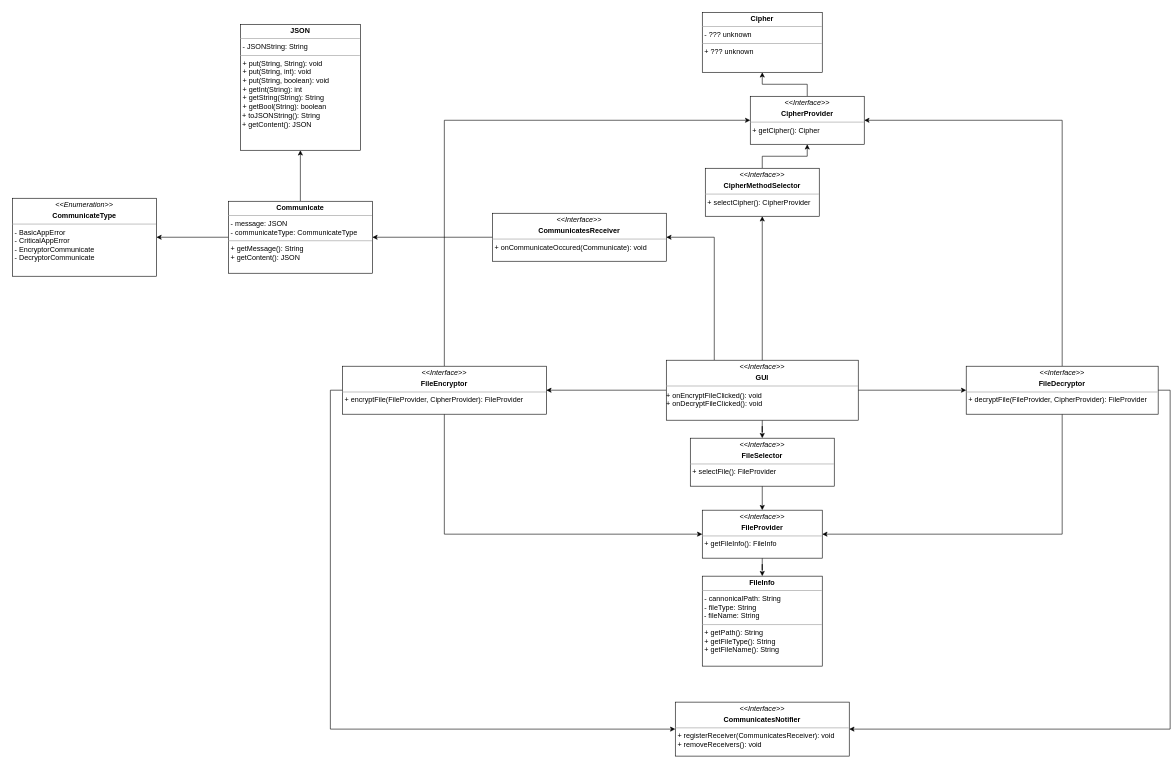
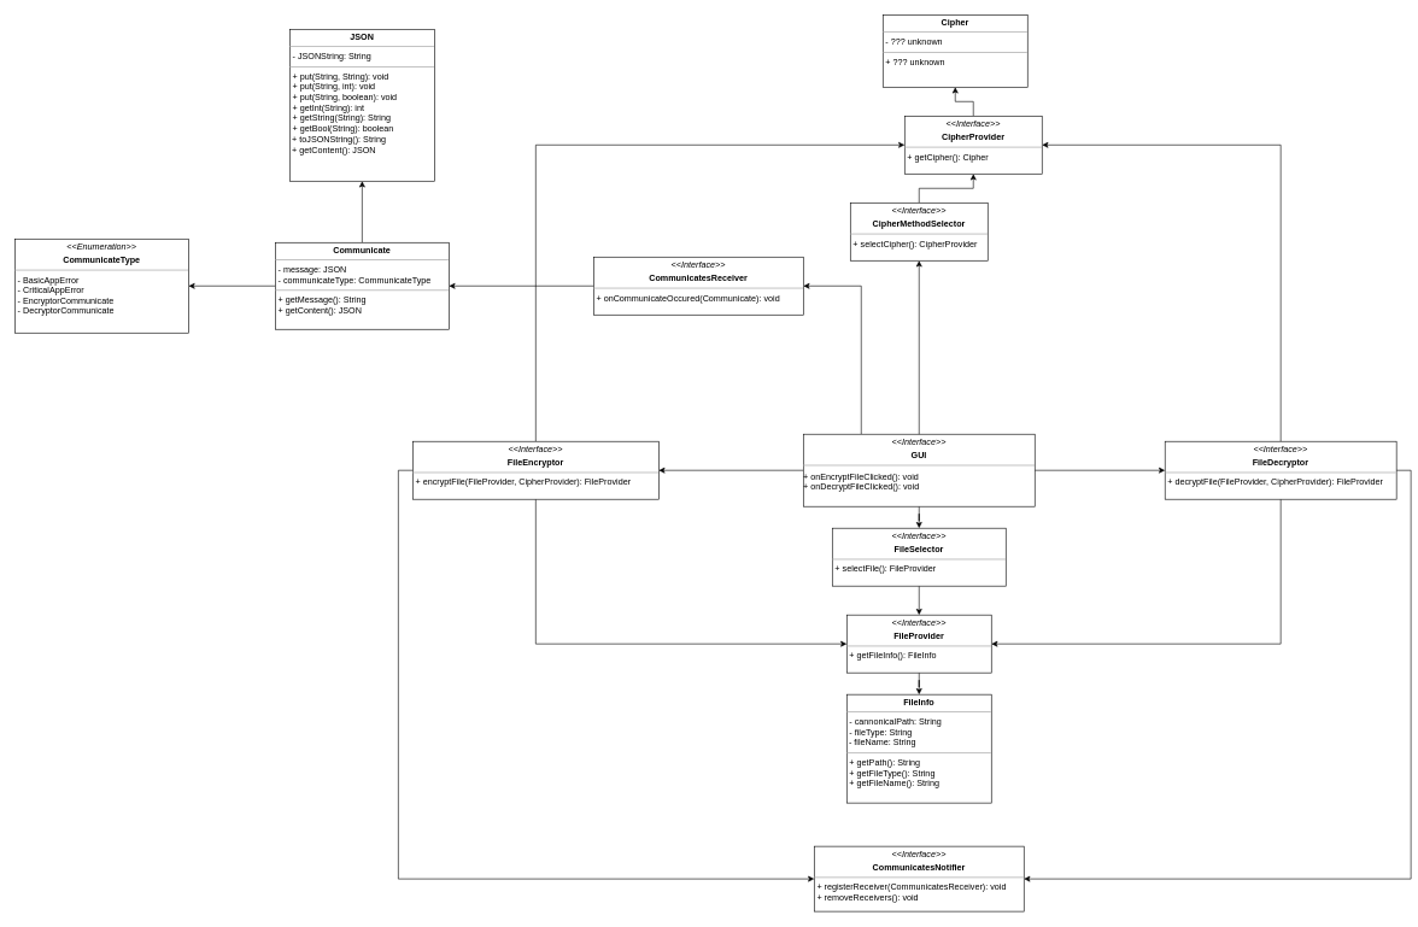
- <mxCell id="33" value="&lt;p style=&quot;margin:0px;margin-top:4px;text-align:center;&quot;&gt;&lt;b&gt;Cipher&lt;/b&gt;&lt;/p&gt;&lt;hr size=&quot;1&quot;&gt;&lt;p style=&quot;margin:0px;margin-left:4px;&quot;&gt;- ??? unknown&lt;br&gt;&lt;/p&gt;&lt;hr size=&quot;1&quot;&gt;&lt;p style=&quot;margin:0px;margin-left:4px;&quot;&gt;+ ??? unknown&lt;br&gt;&lt;/p&gt;" style="verticalAlign=top;align=left;overflow=fill;html=1;whiteSpace=wrap;" vertex="1" parent="1"><mxGeometry x="1170" y="20" width="200" height="100" as="geometry" /></mxCell>
+ <mxCell id="33" value="&lt;p style=&quot;margin:0px;margin-top:4px;text-align:center;&quot;&gt;&lt;b&gt;Cipher&lt;/b&gt;&lt;/p&gt;&lt;hr size=&quot;1&quot;&gt;&lt;p style=&quot;margin:0px;margin-left:4px;&quot;&gt;- ??? unknown&lt;br&gt;&lt;/p&gt;&lt;hr size=&quot;1&quot;&gt;&lt;p style=&quot;margin:0px;margin-left:4px;&quot;&gt;+ ??? unknown&lt;br&gt;&lt;/p&gt;" style="verticalAlign=top;align=left;overflow=fill;html=1;whiteSpace=wrap;" vertex="1" parent="1"><mxGeometry x="1220" y="20" width="200" height="100" as="geometry" /></mxCell>
